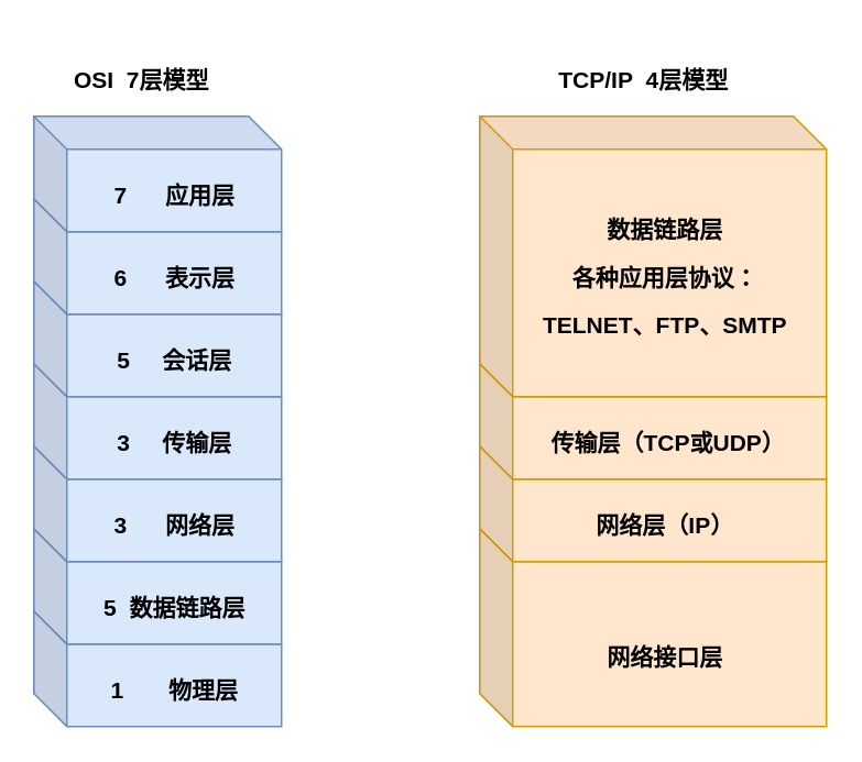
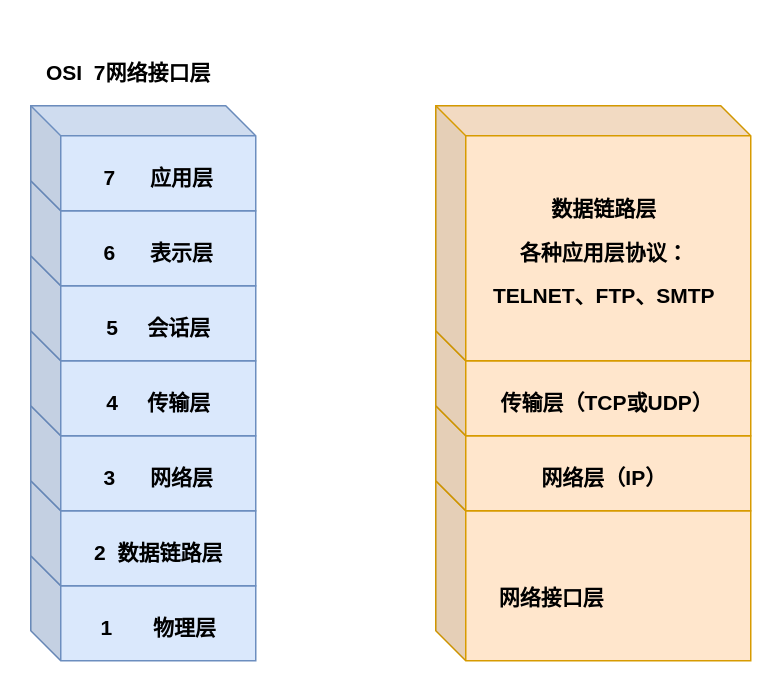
- <mxCell id="12" value="&lt;font style=&quot;font-size: 14px&quot;&gt;OSI&amp;nbsp; 7层模型&lt;/font&gt;" style="text;strokeColor=none;fillColor=none;html=1;fontSize=24;fontStyle=1;verticalAlign=middle;align=center;" vertex="1" parent="1"><mxGeometry x="20" y="20" width="130" height="50" as="geometry" /></mxCell>
+ <mxCell id="12" value="&lt;font style=&quot;font-size: 14px&quot;&gt;OSI&amp;nbsp; 7网络接口层&lt;/font&gt;" style="text;strokeColor=none;fillColor=none;html=1;fontSize=24;fontStyle=1;verticalAlign=middle;align=center;" vertex="1" parent="1"><mxGeometry x="20" y="20" width="130" height="50" as="geometry" /></mxCell>
- <mxCell id="21" value="&lt;font style=&quot;font-size: 14px&quot;&gt;TCP/IP&amp;nbsp; 4层模型&lt;/font&gt;" style="text;strokeColor=none;fillColor=none;html=1;fontSize=24;fontStyle=1;verticalAlign=middle;align=center;" vertex="1" parent="1"><mxGeometry x="324" y="20" width="130" height="50" as="geometry" /></mxCell>
- <mxCell id="14" value="&lt;font style=&quot;font-size: 14px&quot;&gt;3&amp;nbsp; &amp;nbsp; &amp;nbsp;传输层&lt;/font&gt;" style="text;strokeColor=none;fillColor=none;html=1;fontSize=24;fontStyle=1;verticalAlign=middle;align=center;" vertex="1" parent="1"><mxGeometry x="40" y="240" width="130" height="50" as="geometry" /></mxCell>
+ <mxCell id="14" value="&lt;font style=&quot;font-size: 14px&quot;&gt;4&amp;nbsp; &amp;nbsp; &amp;nbsp;传输层&lt;/font&gt;" style="text;strokeColor=none;fillColor=none;html=1;fontSize=24;fontStyle=1;verticalAlign=middle;align=center;" vertex="1" parent="1"><mxGeometry x="40" y="240" width="130" height="50" as="geometry" /></mxCell>
- <mxCell id="16" value="&lt;font style=&quot;font-size: 14px&quot;&gt;5&amp;nbsp; 数据链路层&lt;/font&gt;" style="text;strokeColor=none;fillColor=none;html=1;fontSize=24;fontStyle=1;verticalAlign=middle;align=center;" vertex="1" parent="1"><mxGeometry x="40" y="340" width="130" height="50" as="geometry" /></mxCell>
+ <mxCell id="16" value="&lt;font style=&quot;font-size: 14px&quot;&gt;2&amp;nbsp; 数据链路层&lt;/font&gt;" style="text;strokeColor=none;fillColor=none;html=1;fontSize=24;fontStyle=1;verticalAlign=middle;align=center;" vertex="1" parent="1"><mxGeometry x="40" y="340" width="130" height="50" as="geometry" /></mxCell>
- <mxCell id="25" value="&lt;font style=&quot;font-size: 14px&quot;&gt;网络接口层&lt;/font&gt;" style="text;strokeColor=none;fillColor=none;html=1;fontSize=24;fontStyle=1;verticalAlign=middle;align=center;" vertex="1" parent="1"><mxGeometry x="337" y="370" width="130" height="50" as="geometry" /></mxCell>
+ <mxCell id="25" value="&lt;font style=&quot;font-size: 14px&quot;&gt;网络接口层&lt;/font&gt;" style="text;strokeColor=none;fillColor=none;html=1;fontSize=24;fontStyle=1;verticalAlign=middle;align=center;" vertex="1" parent="1"><mxGeometry x="302" y="370" width="130" height="50" as="geometry" /></mxCell>
